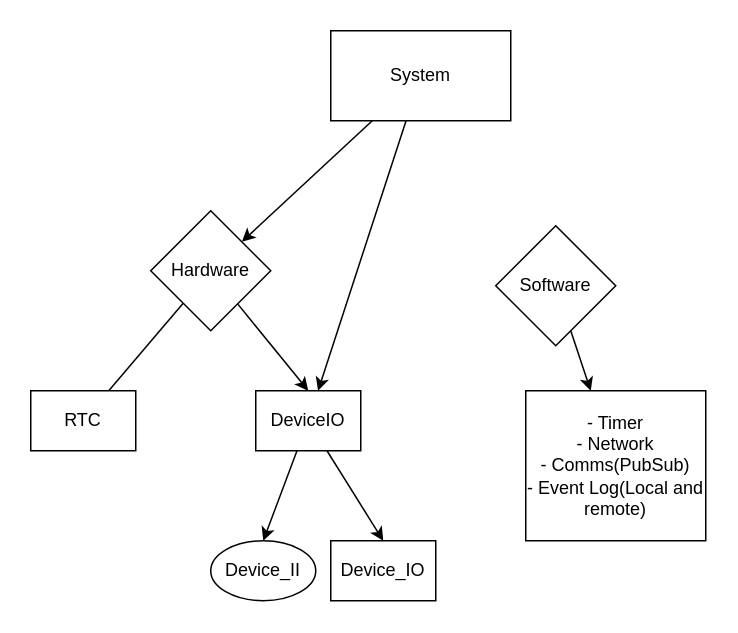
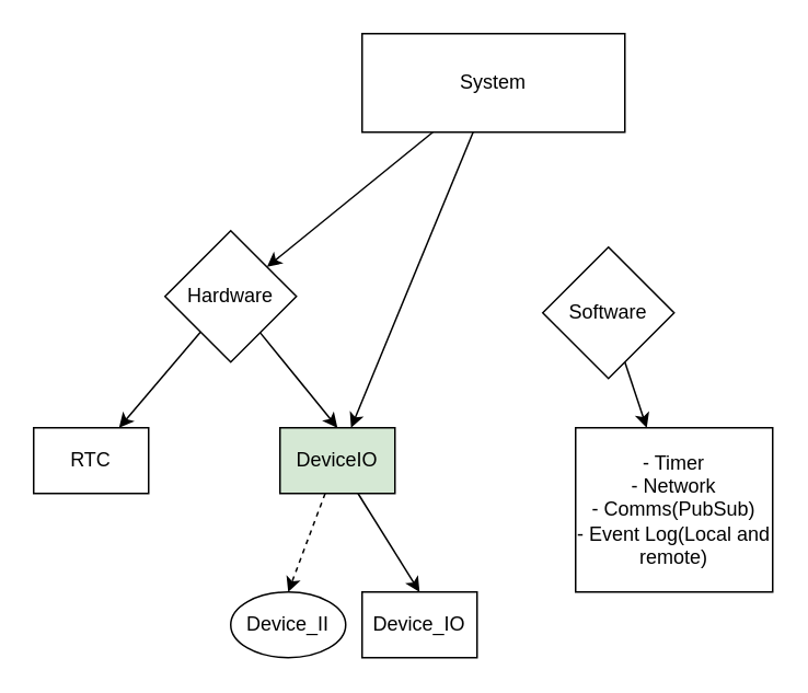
- <mxCell id="4" value="System" style="whiteSpace=wrap;html=1;" parent="1" vertex="1"><mxGeometry x="220" y="20" width="120" height="60" as="geometry" /></mxCell>
+ <mxCell id="4" value="System" style="whiteSpace=wrap;html=1;" parent="1" vertex="1"><mxGeometry x="220" y="20" width="160" height="60" as="geometry" /></mxCell>
- <mxCell id="5" value="" style="edgeStyle=none;html=1;endArrow=none;" parent="1" source="7" target="10" edge="1"><mxGeometry relative="1" as="geometry" /></mxCell>
+ <mxCell id="5" value="" style="edgeStyle=none;html=1;" parent="1" source="7" target="10" edge="1"><mxGeometry relative="1" as="geometry" /></mxCell>
- <mxCell id="13" value="DeviceIO" style="whiteSpace=wrap;html=1;" parent="1" vertex="1"><mxGeometry x="170" y="260" width="70" height="40" as="geometry" /></mxCell>
+ <mxCell id="13" value="DeviceIO" style="whiteSpace=wrap;html=1;fillColor=#d5e8d4;" parent="1" vertex="1"><mxGeometry x="170" y="260" width="70" height="40" as="geometry" /></mxCell>
- <mxCell id="11" style="edgeStyle=none;html=1;entryX=0.5;entryY=0;entryDx=0;entryDy=0;" parent="1" source="13" target="14" edge="1"><mxGeometry relative="1" as="geometry" /></mxCell>
+ <mxCell id="11" style="edgeStyle=none;html=1;entryX=0.5;entryY=0;entryDx=0;entryDy=0;dashed=1;" parent="1" source="13" target="14" edge="1"><mxGeometry relative="1" as="geometry" /></mxCell>
